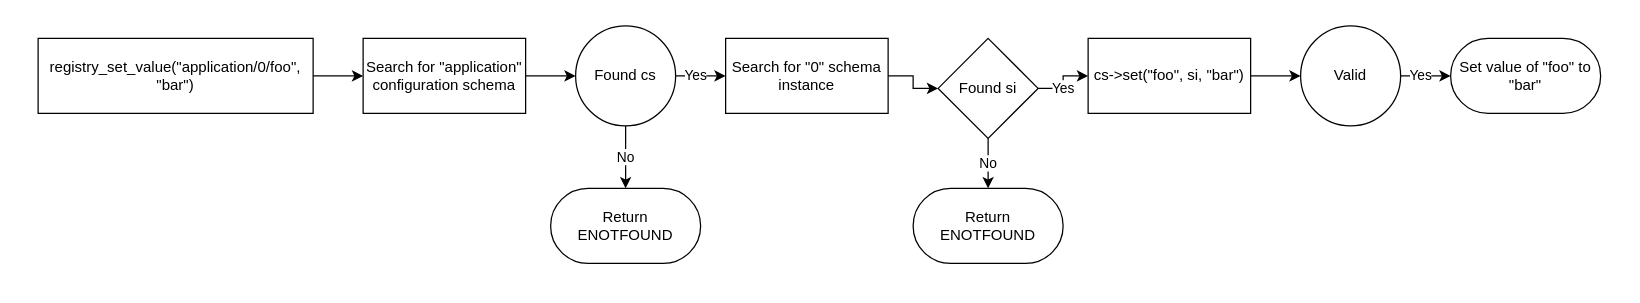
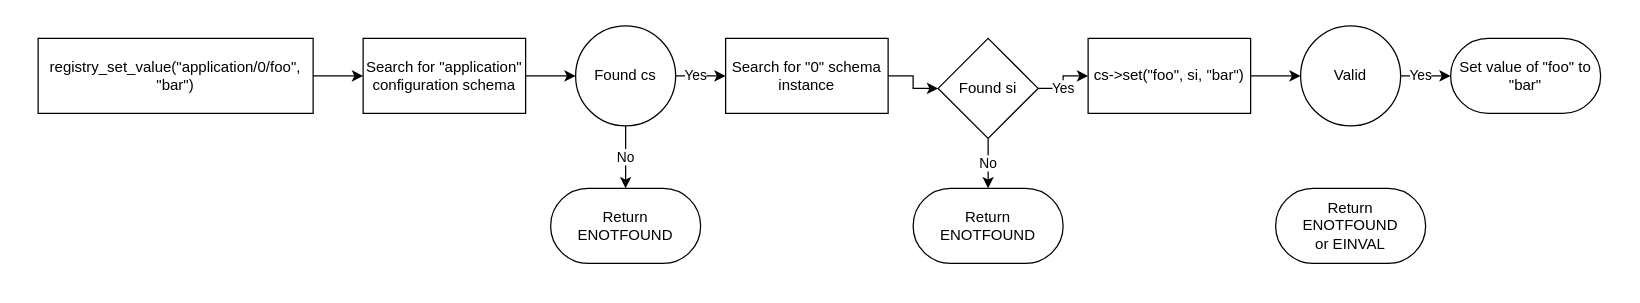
+ <mxCell id="13" value="Return&lt;br&gt;ENOTFOUND&lt;br&gt;or EINVAL" style="rounded=1;whiteSpace=wrap;html=1;arcSize=50;" parent="1" vertex="1"><mxGeometry x="1020" y="150" width="120" height="60" as="geometry" /></mxCell>
